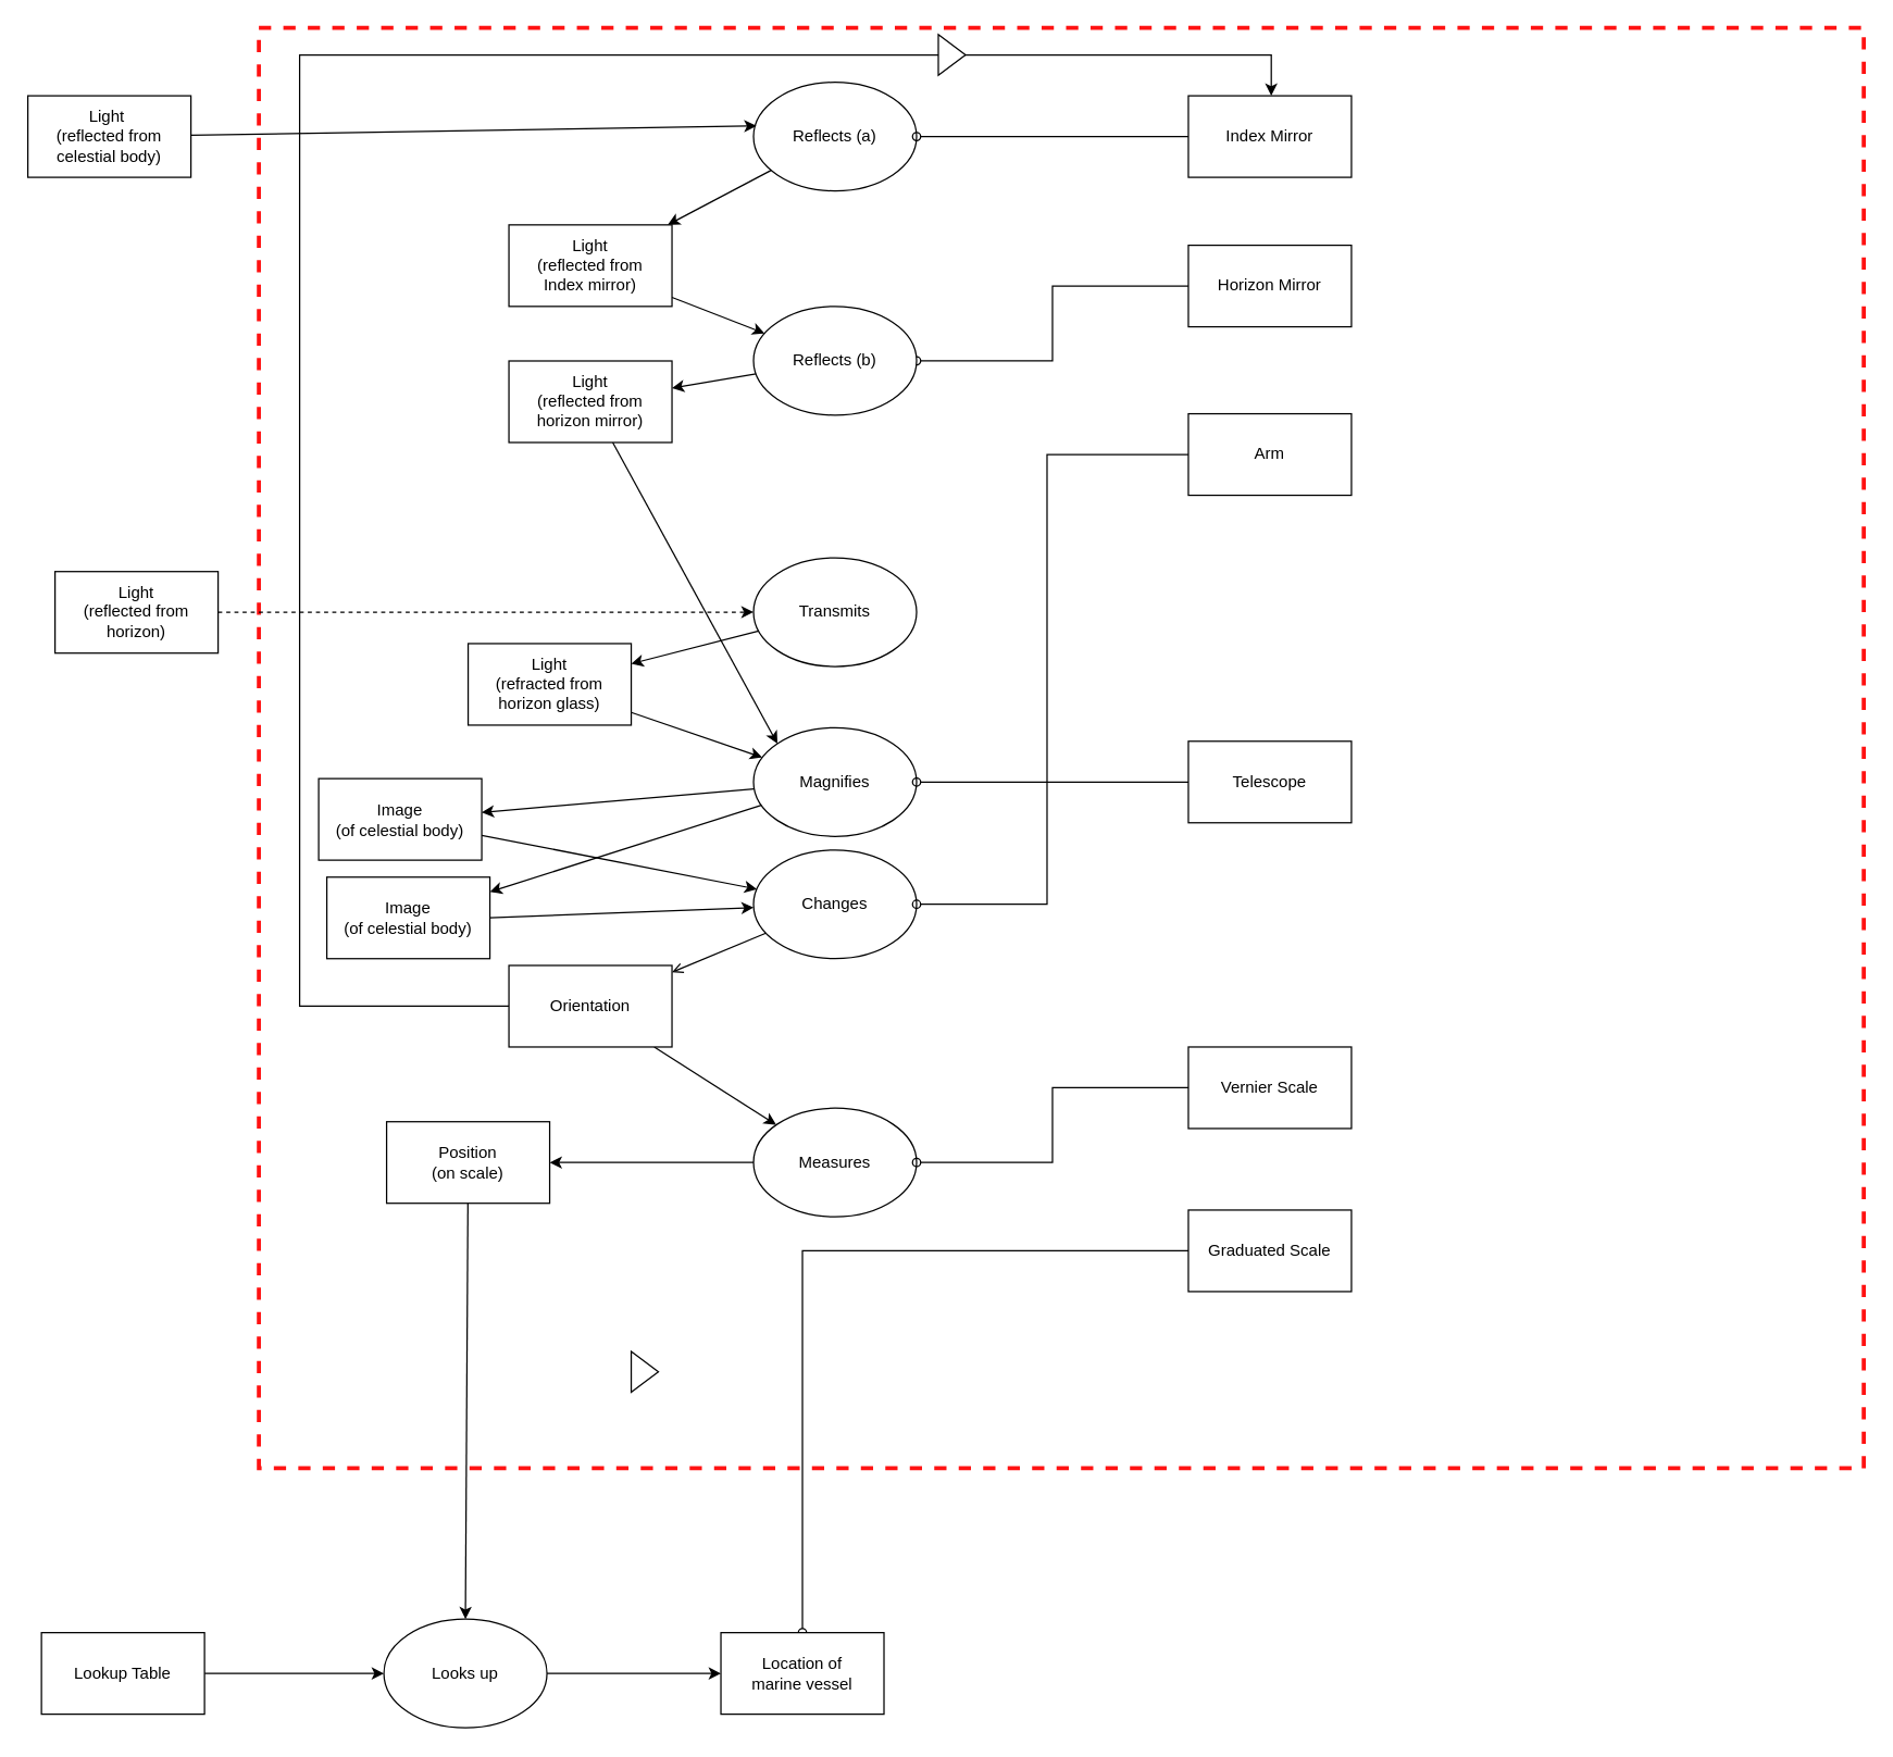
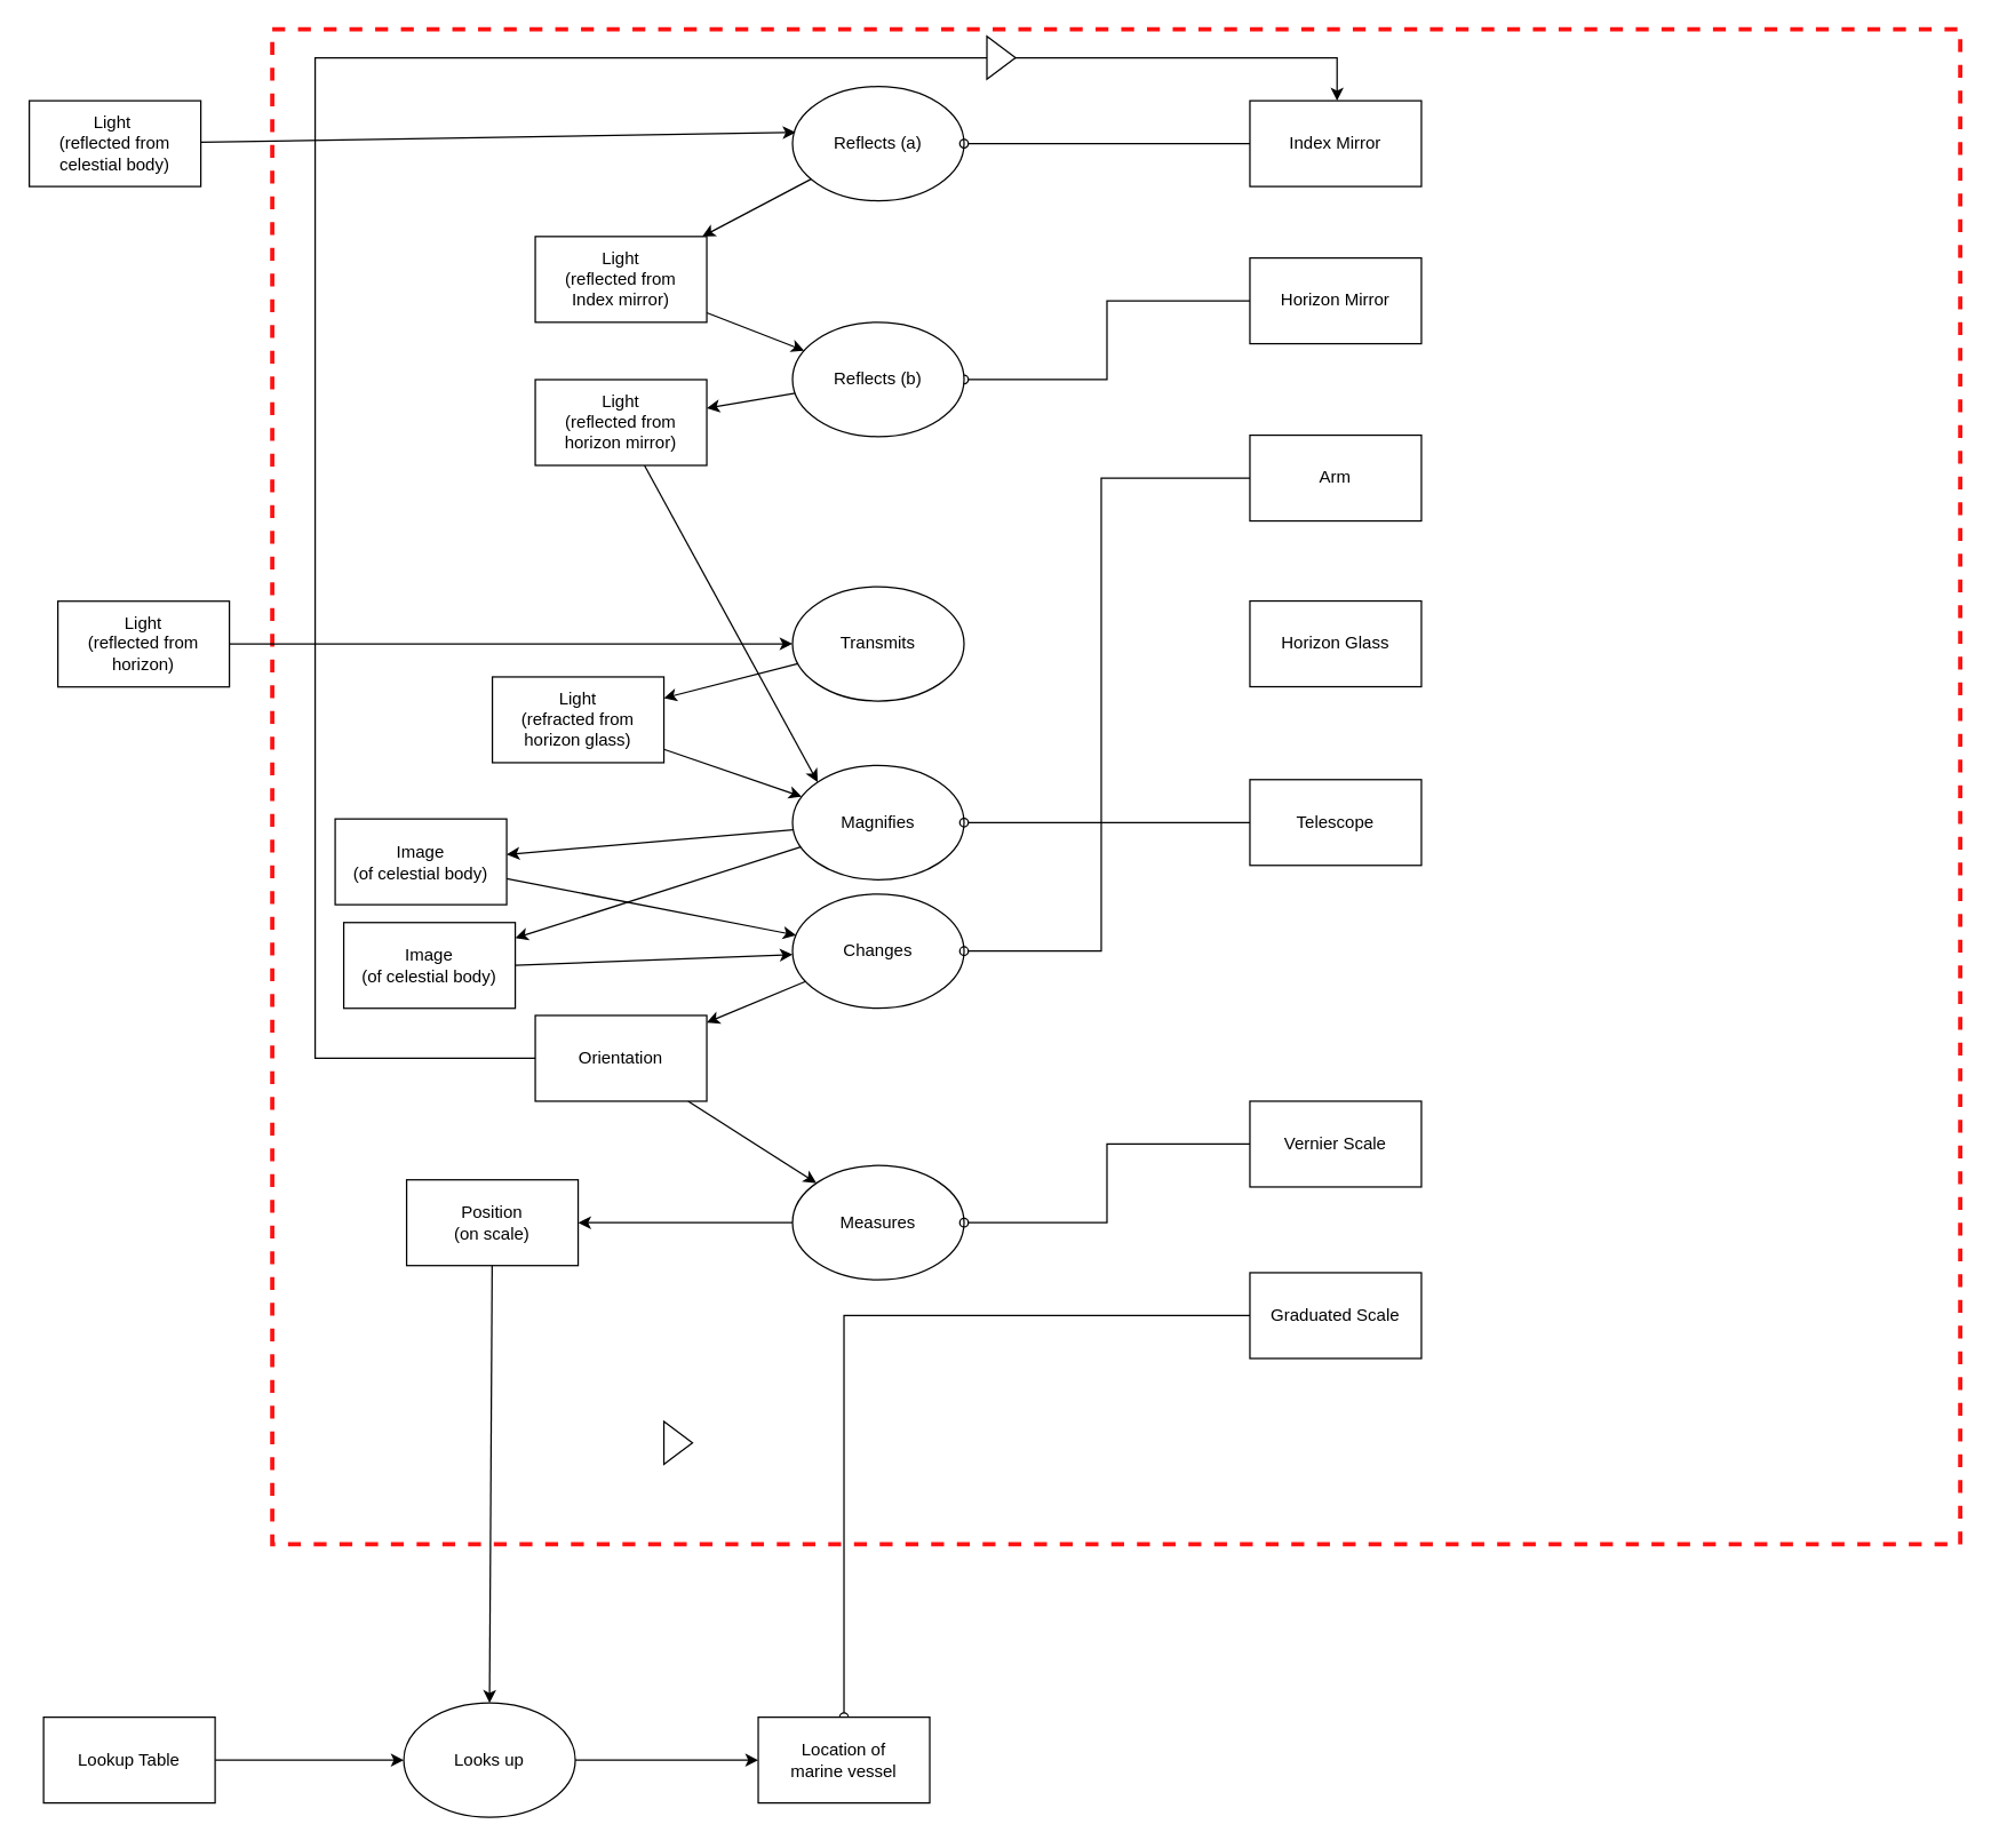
- <mxCell id="31" style="edgeStyle=none;rounded=0;orthogonalLoop=1;jettySize=auto;html=1;entryX=0;entryY=0.5;entryDx=0;entryDy=0;startArrow=none;startFill=0;endArrow=classic;endFill=1;dashed=1;" edge="1" parent="1" source="32" target="15"><mxGeometry relative="1" as="geometry" /></mxCell>
+ <mxCell id="31" style="edgeStyle=none;rounded=0;orthogonalLoop=1;jettySize=auto;html=1;entryX=0;entryY=0.5;entryDx=0;entryDy=0;startArrow=none;startFill=0;endArrow=classic;endFill=1;" edge="1" parent="1" source="32" target="15"><mxGeometry relative="1" as="geometry" /></mxCell>
+ <mxCell id="6" value="Horizon Glass" style="rounded=0;whiteSpace=wrap;html=1;" vertex="1" parent="1"><mxGeometry x="874" y="420" width="120" height="60" as="geometry" /></mxCell>
- <mxCell id="12" style="edgeStyle=none;rounded=0;orthogonalLoop=1;jettySize=auto;html=1;startArrow=none;startFill=0;endArrow=open;endFill=1;" edge="1" parent="1" source="13" target="41"><mxGeometry relative="1" as="geometry" /></mxCell>
+ <mxCell id="12" style="edgeStyle=none;rounded=0;orthogonalLoop=1;jettySize=auto;html=1;startArrow=none;startFill=0;endArrow=classic;endFill=1;" edge="1" parent="1" source="13" target="41"><mxGeometry relative="1" as="geometry" /></mxCell>
